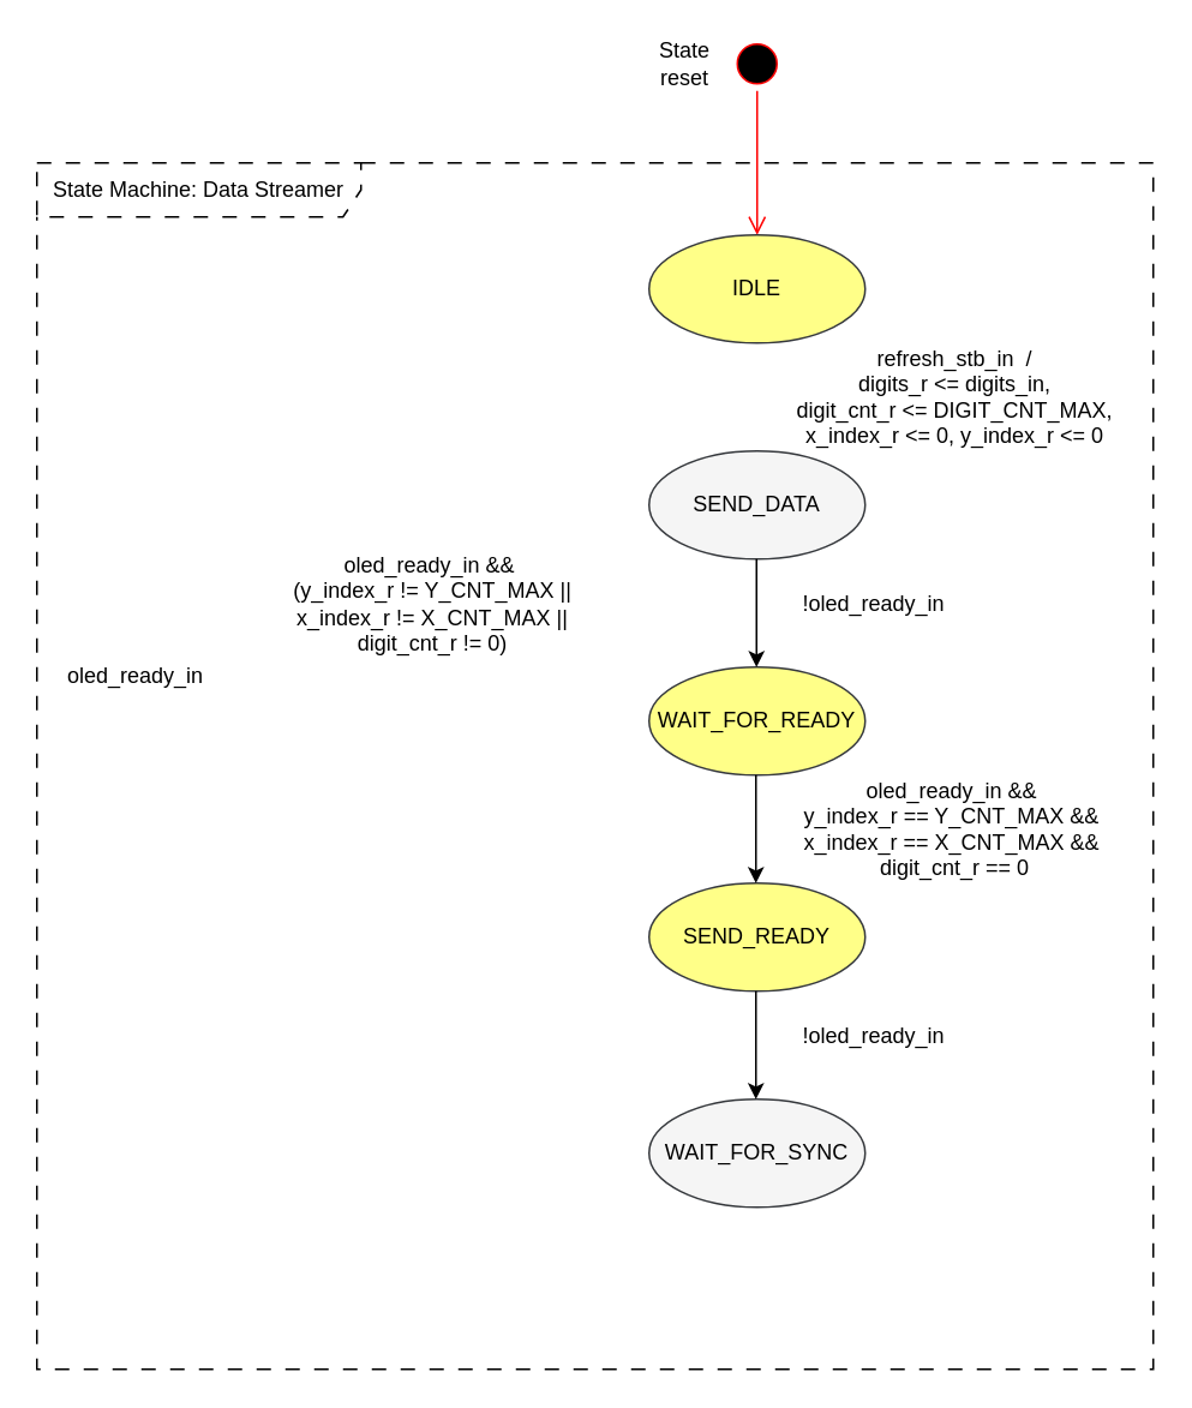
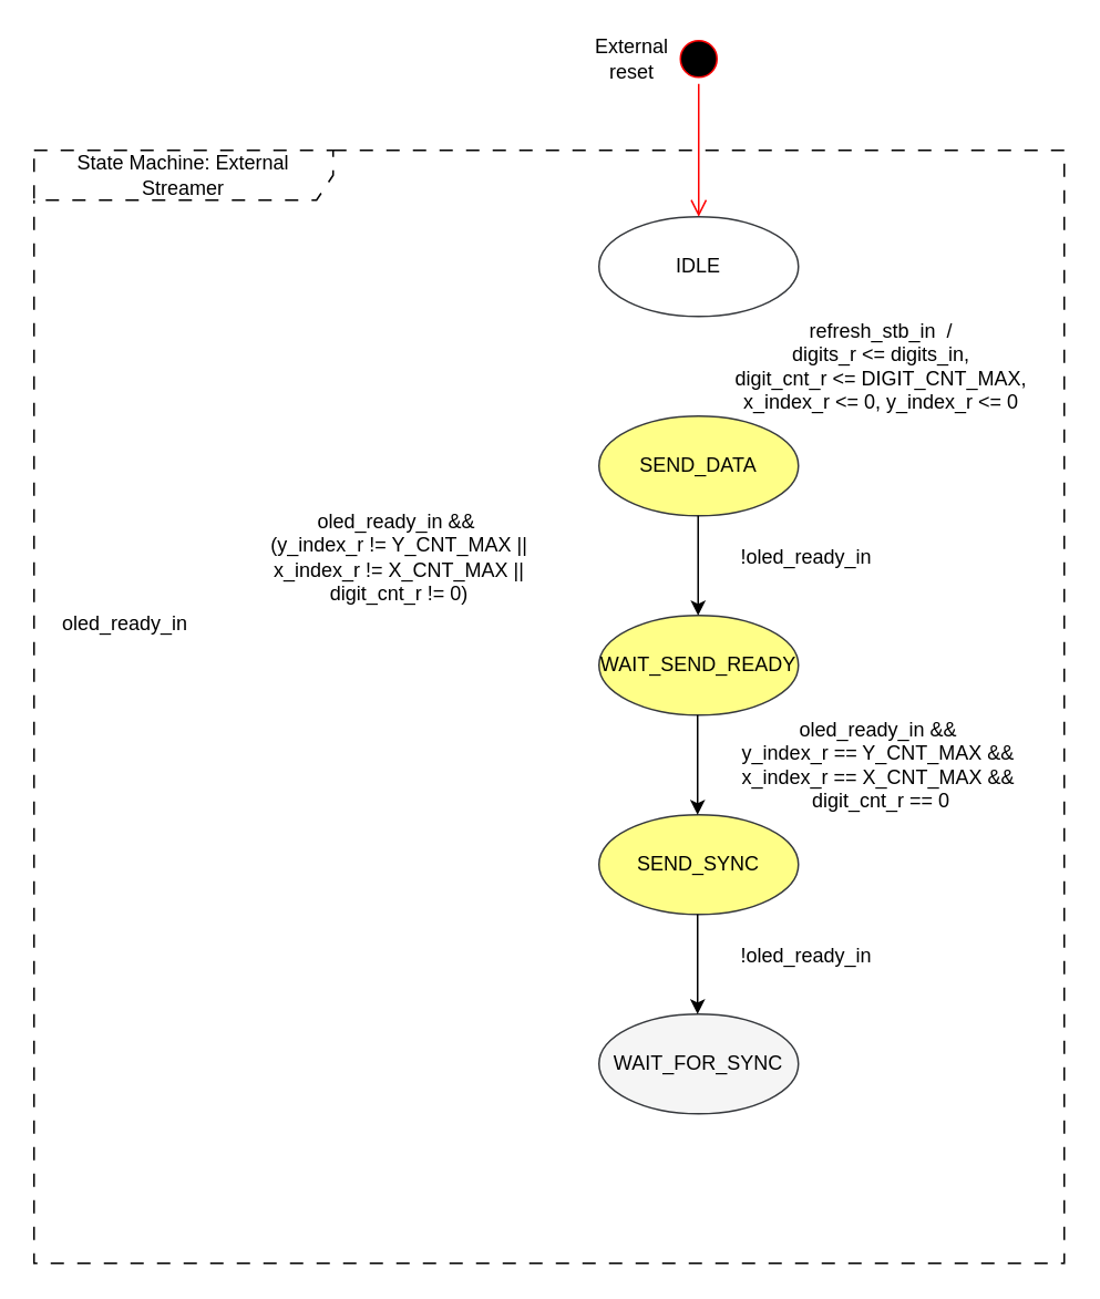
- <mxCell id="12" value="State reset" style="text;html=1;align=center;verticalAlign=middle;whiteSpace=wrap;rounded=0;" parent="1" vertex="1"><mxGeometry x="350" y="20" width="60" height="30" as="geometry" /></mxCell>
+ <mxCell id="12" value="External reset" style="text;html=1;align=center;verticalAlign=middle;whiteSpace=wrap;rounded=0;" parent="1" vertex="1"><mxGeometry x="350" y="20" width="60" height="30" as="geometry" /></mxCell>
- <mxCell id="11" value="State Machine: Data Streamer" style="shape=umlFrame;whiteSpace=wrap;html=1;pointerEvents=0;width=180;height=30;fillColor=none;dashed=1;dashPattern=8 8;" parent="1" vertex="1"><mxGeometry x="20" y="90" width="620" height="670" as="geometry" /></mxCell>
+ <mxCell id="11" value="State Machine: External Streamer" style="shape=umlFrame;whiteSpace=wrap;html=1;pointerEvents=0;width=180;height=30;fillColor=none;dashed=1;dashPattern=8 8;" parent="1" vertex="1"><mxGeometry x="20" y="90" width="620" height="670" as="geometry" /></mxCell>
- <mxCell id="5" value="IDLE" style="ellipse;whiteSpace=wrap;html=1;fillColor=#ffff88;strokeColor=#36393d;" parent="1" vertex="1"><mxGeometry x="360" y="130" width="120" height="60" as="geometry" /></mxCell>
+ <mxCell id="5" value="IDLE" style="ellipse;whiteSpace=wrap;html=1;fillColor=#ffffff;strokeColor=#36393d;" parent="1" vertex="1"><mxGeometry x="360" y="130" width="120" height="60" as="geometry" /></mxCell>
- <mxCell id="4" value="SEND_DATA" style="ellipse;whiteSpace=wrap;html=1;fillColor=#f5f5f5;strokeColor=#36393d;" parent="1" vertex="1"><mxGeometry x="360" y="250" width="120" height="60" as="geometry" /></mxCell>
+ <mxCell id="4" value="SEND_DATA" style="ellipse;whiteSpace=wrap;html=1;fillColor=#ffff88;strokeColor=#36393d;" parent="1" vertex="1"><mxGeometry x="360" y="250" width="120" height="60" as="geometry" /></mxCell>
- <mxCell id="6" value="WAIT_FOR_READY" style="ellipse;whiteSpace=wrap;html=1;fillColor=#ffff88;strokeColor=#36393d;" parent="1" vertex="1"><mxGeometry x="360" y="370" width="120" height="60" as="geometry" /></mxCell>
+ <mxCell id="6" value="WAIT_SEND_READY" style="ellipse;whiteSpace=wrap;html=1;fillColor=#ffff88;strokeColor=#36393d;" parent="1" vertex="1"><mxGeometry x="360" y="370" width="120" height="60" as="geometry" /></mxCell>
- <mxCell id="14" value="SEND_READY" style="ellipse;whiteSpace=wrap;html=1;fillColor=#ffff88;strokeColor=#36393d;" vertex="1" parent="1"><mxGeometry x="360" y="490" width="120" height="60" as="geometry" /></mxCell>
+ <mxCell id="14" value="SEND_SYNC" style="ellipse;whiteSpace=wrap;html=1;fillColor=#ffff88;strokeColor=#36393d;" vertex="1" parent="1"><mxGeometry x="360" y="490" width="120" height="60" as="geometry" /></mxCell>
